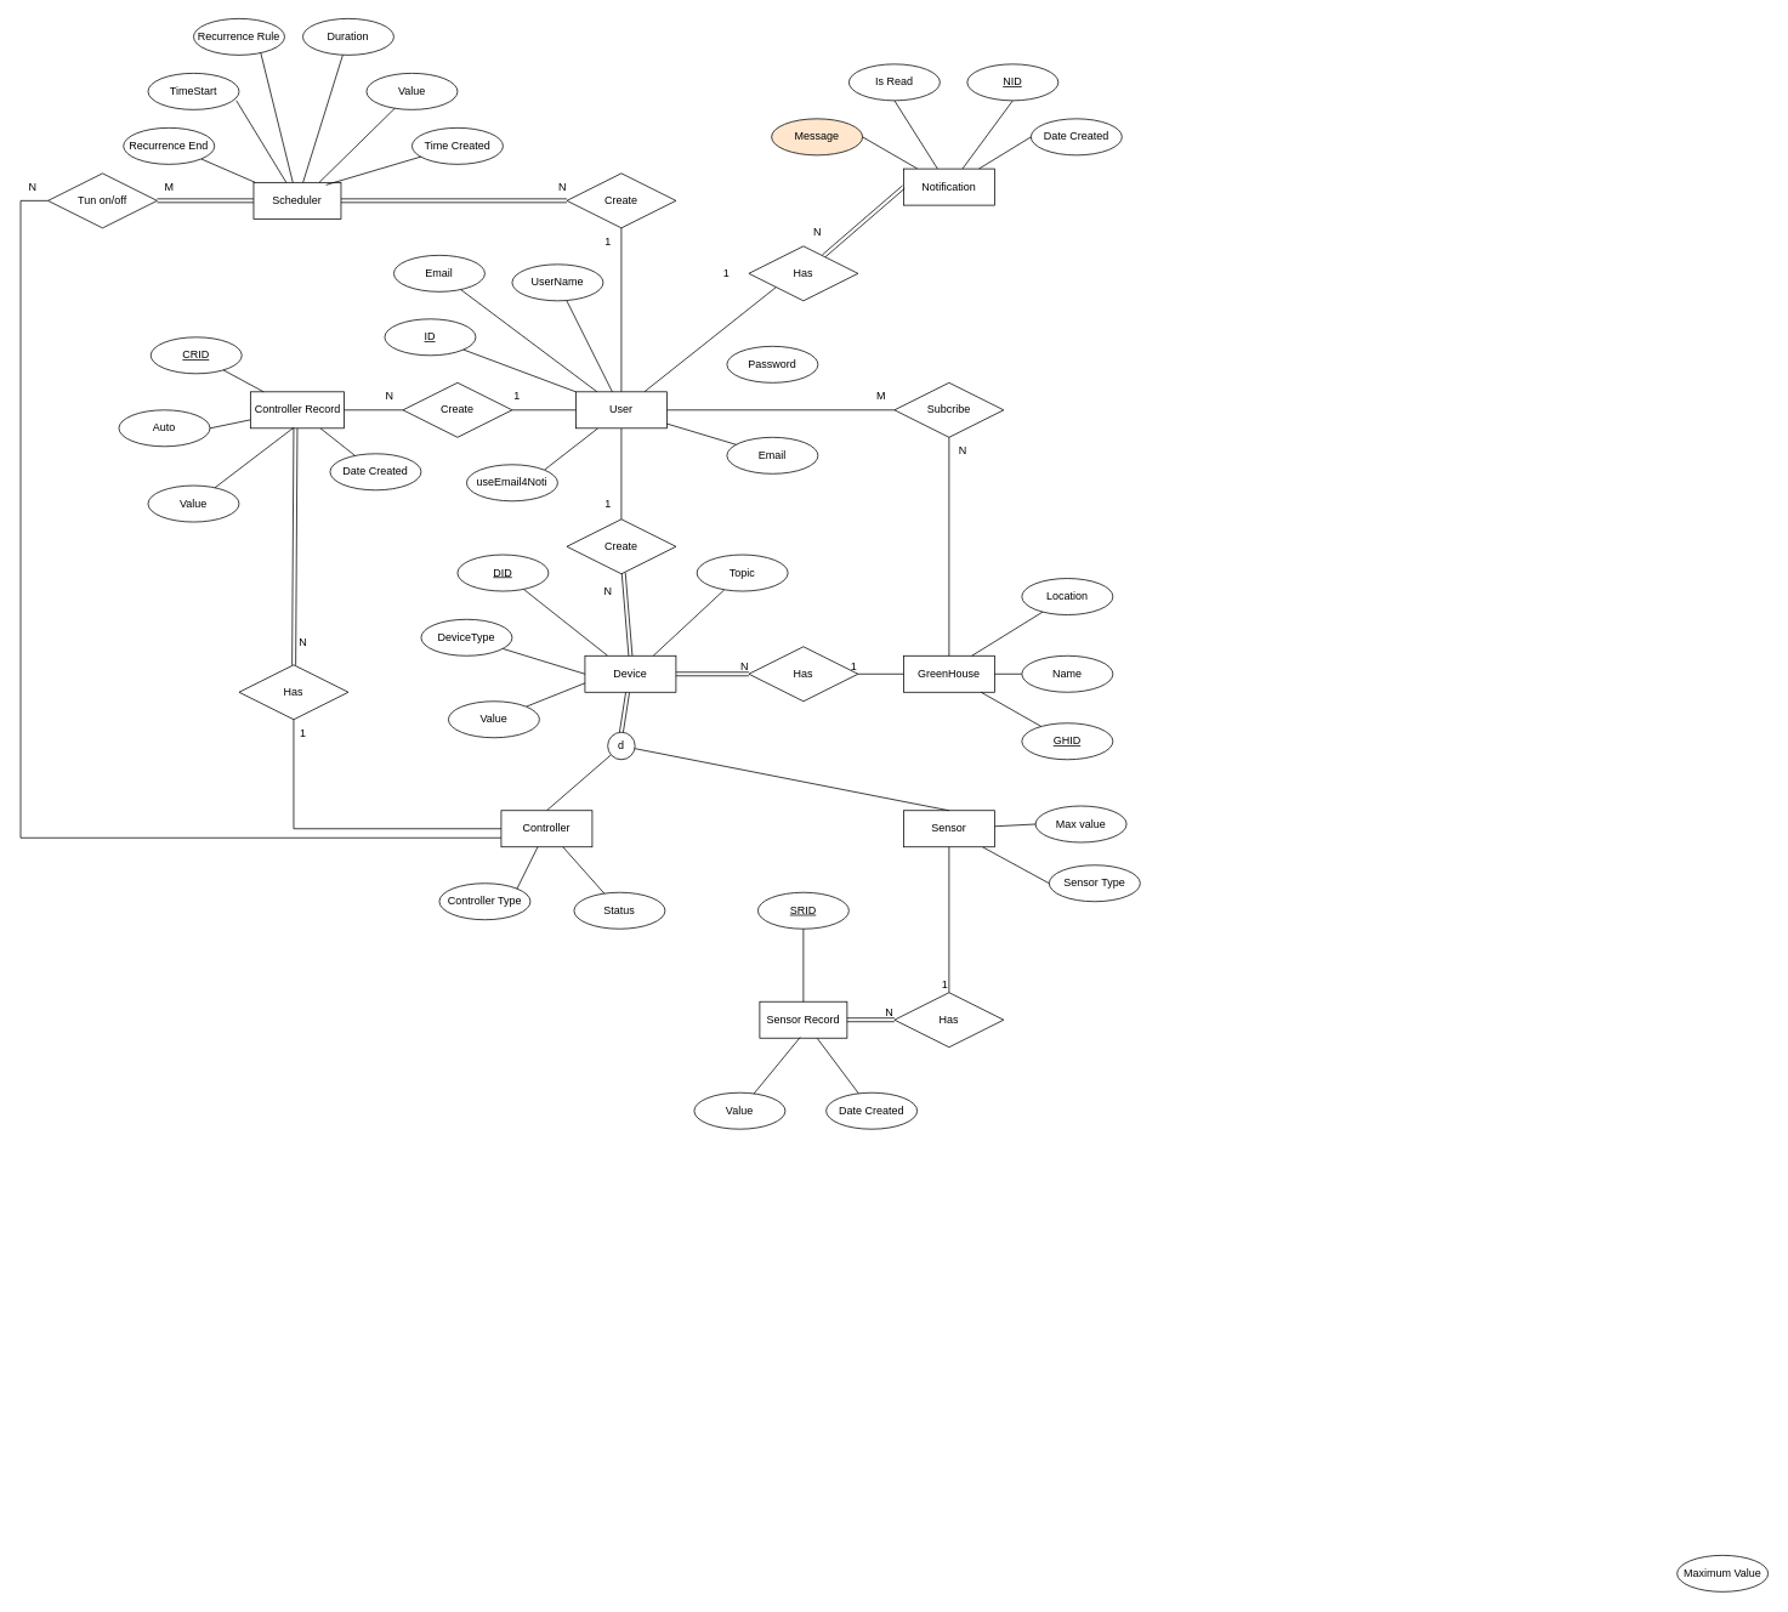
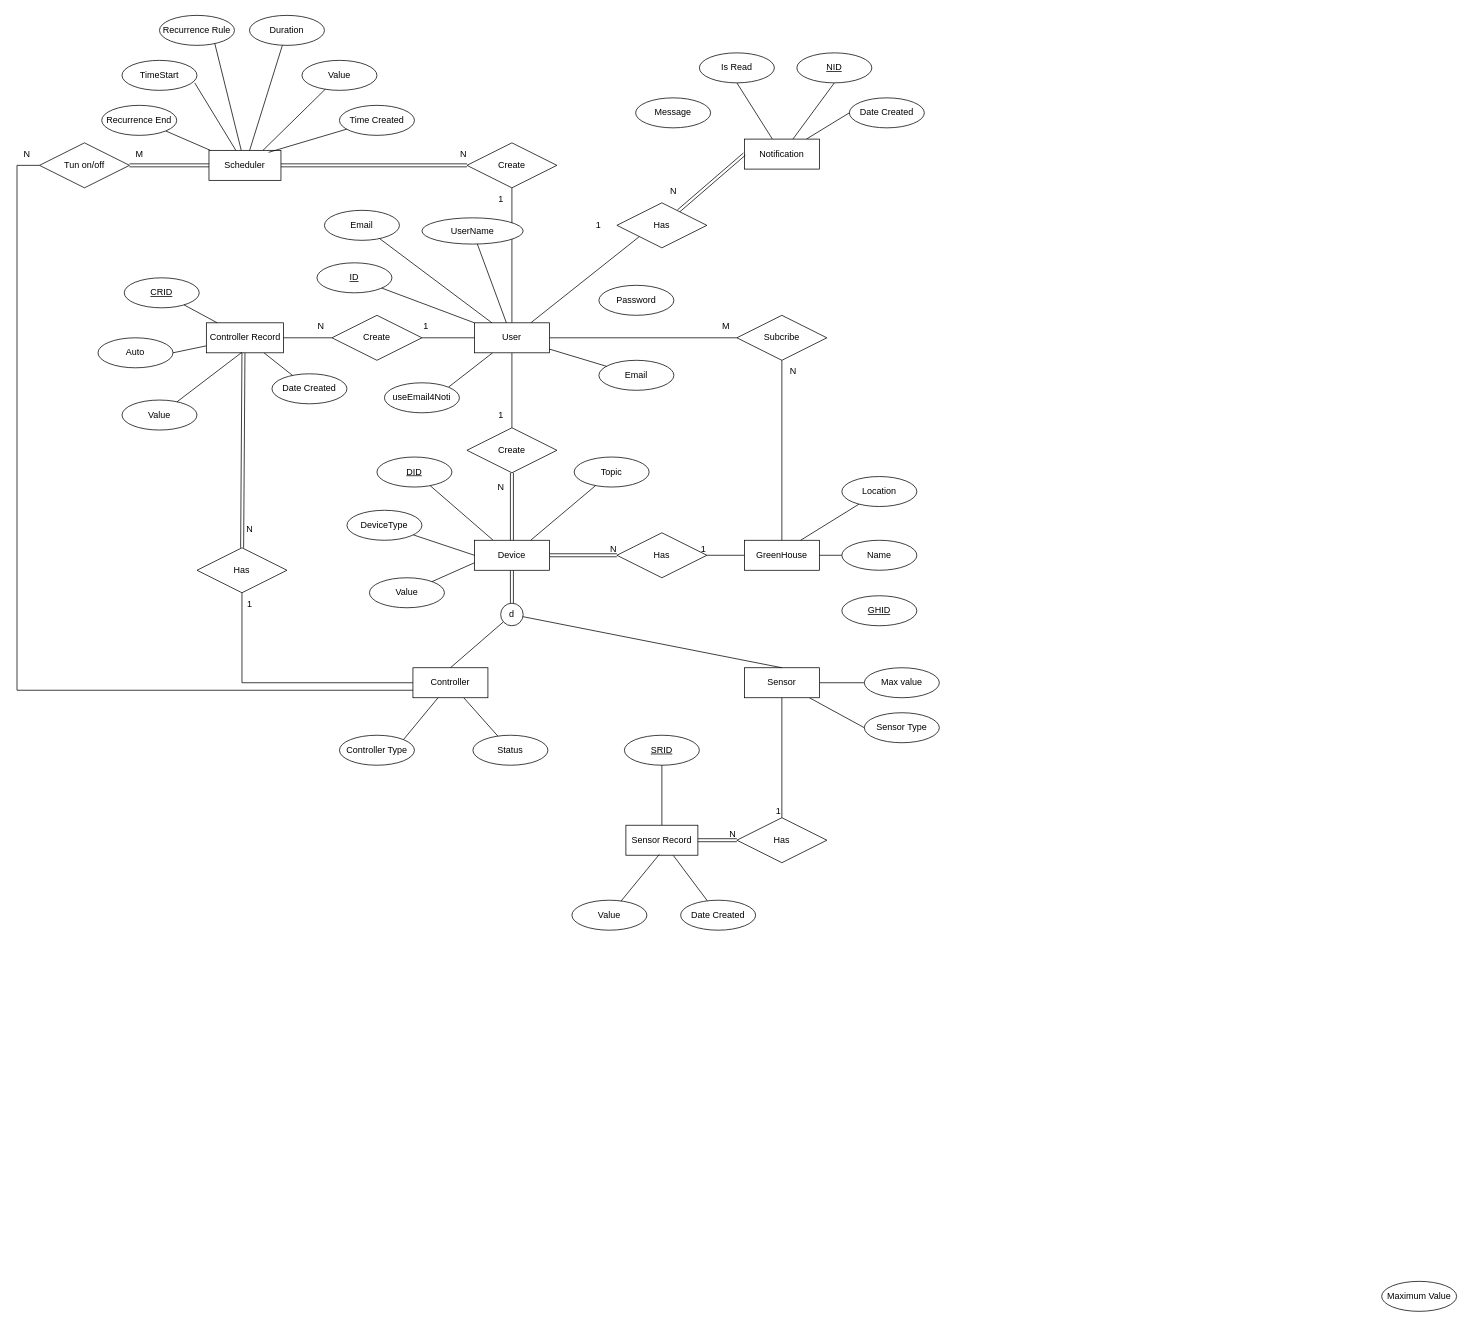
- <mxCell id="122" value="Message" style="ellipse;whiteSpace=wrap;html=1;align=center;fillColor=#ffe6cc;" parent="1" vertex="1"><mxGeometry x="847" y="130" width="100" height="40" as="geometry" /></mxCell>
+ <mxCell id="122" value="Message" style="ellipse;whiteSpace=wrap;html=1;align=center;" parent="1" vertex="1"><mxGeometry x="847" y="130" width="100" height="40" as="geometry" /></mxCell>
- <mxCell id="111" style="edgeStyle=none;html=1;entryX=1;entryY=0.5;entryDx=0;entryDy=0;endArrow=none;endFill=0;" parent="1" source="114" target="122" edge="1"><mxGeometry relative="1" as="geometry" /></mxCell>
- <mxCell id="17" value="&lt;span&gt;UserName&lt;/span&gt;" style="ellipse;whiteSpace=wrap;html=1;align=center;fontStyle=0" parent="1" vertex="1"><mxGeometry x="562" y="290" width="100" height="40" as="geometry" /></mxCell>
+ <mxCell id="17" value="&lt;span&gt;UserName&lt;/span&gt;" style="ellipse;whiteSpace=wrap;html=1;align=center;fontStyle=0" parent="1" vertex="1"><mxGeometry x="562" y="290" width="135" height="35" as="geometry" /></mxCell>
- <mxCell id="55" value="Device" style="whiteSpace=wrap;html=1;align=center;" parent="1" vertex="1"><mxGeometry x="642" y="720" width="100" height="40" as="geometry" /></mxCell>
+ <mxCell id="55" value="Device" style="whiteSpace=wrap;html=1;align=center;" parent="1" vertex="1"><mxGeometry x="632" y="720" width="100" height="40" as="geometry" /></mxCell>
- <mxCell id="16" value="" style="endArrow=none;html=1;rounded=0;" parent="1" source="5" target="15" edge="1"><mxGeometry width="50" height="50" relative="1" as="geometry"><mxPoint x="699" y="1010" as="sourcePoint" /><mxPoint x="749" y="960" as="targetPoint" /></mxGeometry></mxCell>
- <mxCell id="92" value="Max value" style="ellipse;whiteSpace=wrap;html=1;align=center;" parent="1" vertex="1"><mxGeometry x="1137" y="885" width="100" height="40" as="geometry" /></mxCell>
+ <mxCell id="92" value="Max value" style="ellipse;whiteSpace=wrap;html=1;align=center;" parent="1" vertex="1"><mxGeometry x="1152" y="890" width="100" height="40" as="geometry" /></mxCell>
- <mxCell id="98" value="Controller Type" style="ellipse;whiteSpace=wrap;html=1;align=center;" parent="95" vertex="1"><mxGeometry x="30" y="80" width="100" height="40" as="geometry" /></mxCell>
+ <mxCell id="98" value="Controller Type" style="ellipse;whiteSpace=wrap;html=1;align=center;" parent="95" vertex="1"><mxGeometry y="90" width="100" height="40" as="geometry" /></mxCell>
